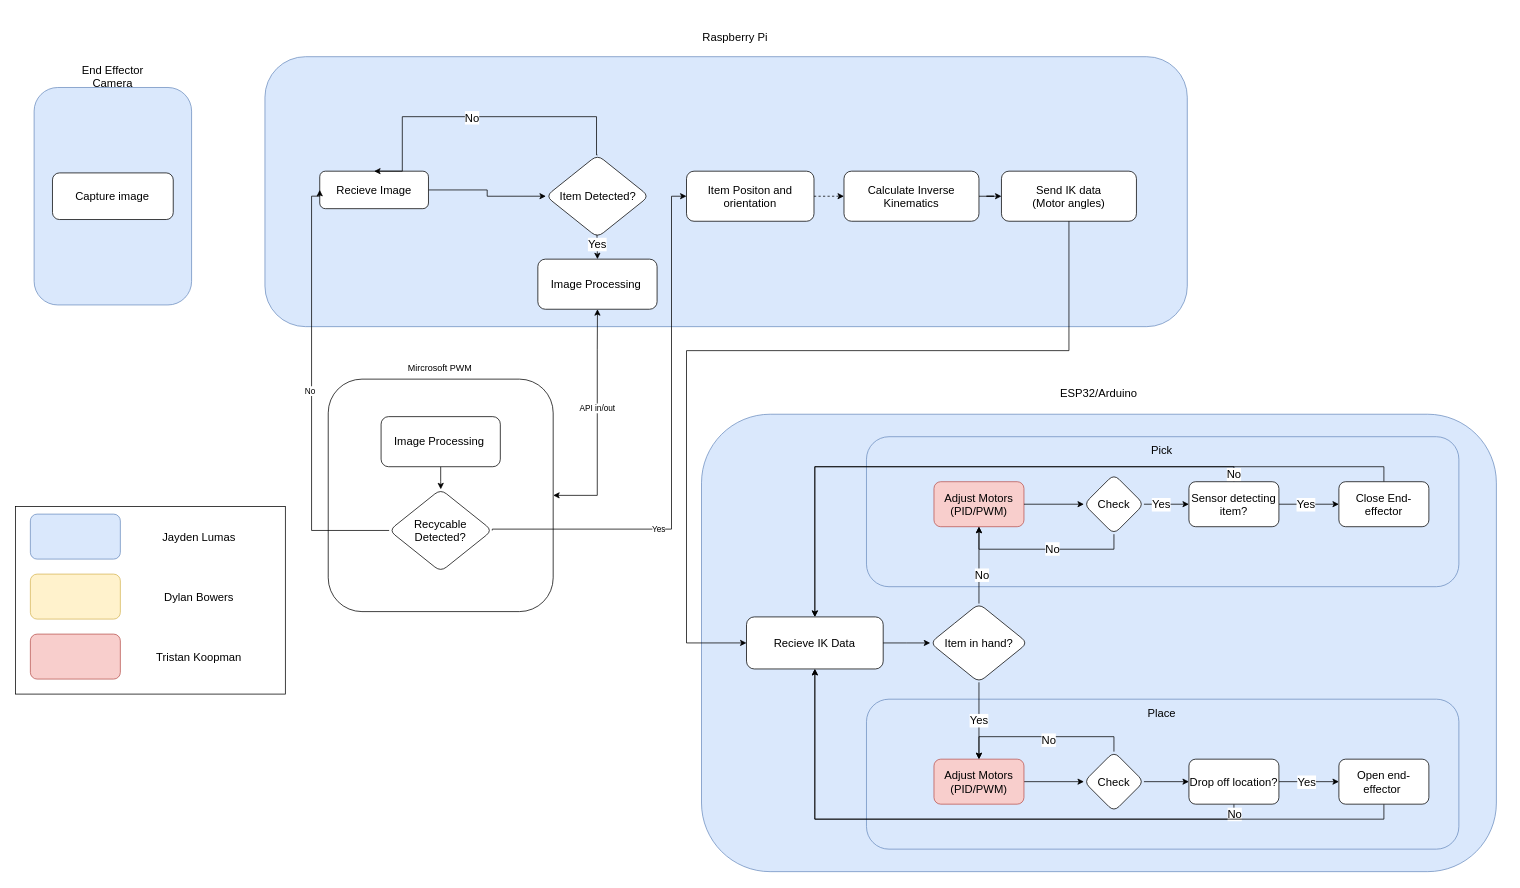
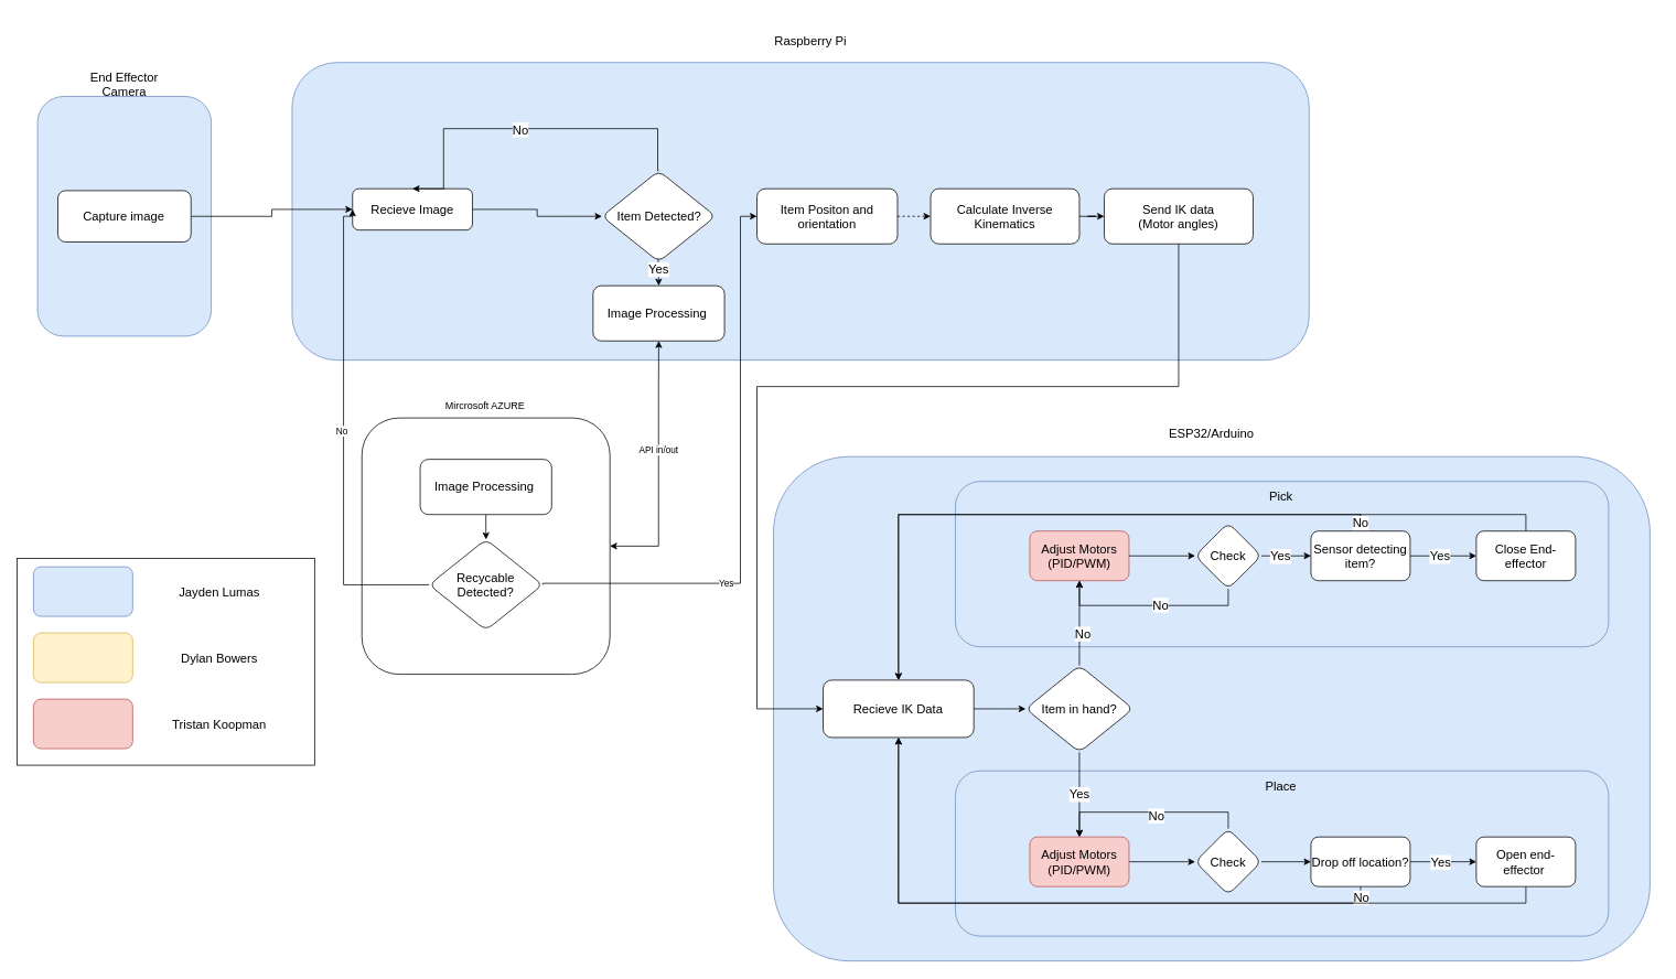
+ <mxCell id="21" style="edgeStyle=orthogonalEdgeStyle;rounded=0;orthogonalLoop=1;jettySize=auto;html=1;entryX=0;entryY=0.5;entryDx=0;entryDy=0;fontSize=15;" parent="1" source="20" target="5" edge="1"><mxGeometry relative="1" as="geometry" /></mxCell>
- <mxCell id="16" value="Mircrosoft PWM" style="text;html=1;align=center;verticalAlign=middle;resizable=0;points=[];autosize=1;strokeColor=none;fillColor=none;" vertex="1" parent="2"><mxGeometry x="160.71" y="400" width="120" height="30" as="geometry" /></mxCell>
+ <mxCell id="16" value="Mircrosoft AZURE" style="text;html=1;align=center;verticalAlign=middle;resizable=0;points=[];autosize=1;strokeColor=none;fillColor=none;" vertex="1" parent="2"><mxGeometry x="160.71" y="400" width="120" height="30" as="geometry" /></mxCell>
